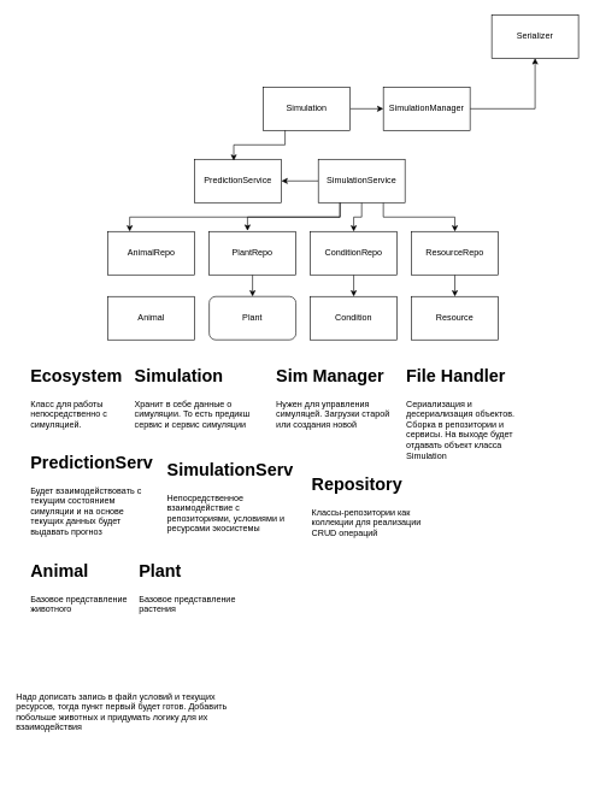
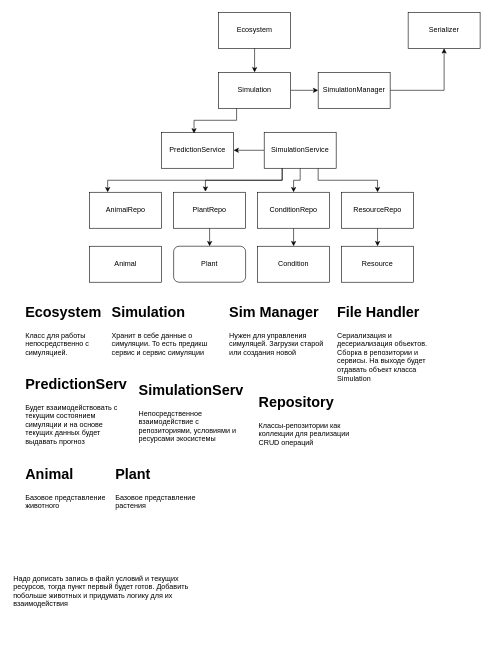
+ <mxCell id="2" value="Ecosystem" style="rounded=0;whiteSpace=wrap;html=1;" parent="1" vertex="1"><mxGeometry x="364" y="20" width="120" height="60" as="geometry" /></mxCell>
+ <mxCell id="23" value="" style="endArrow=classic;html=1;rounded=0;exitX=0.5;exitY=1;exitDx=0;exitDy=0;entryX=0.5;entryY=0;entryDx=0;entryDy=0;" parent="1" source="2" target="4" edge="1"><mxGeometry width="50" height="50" relative="1" as="geometry"><mxPoint x="400" y="350" as="sourcePoint" /><mxPoint x="450" y="300" as="targetPoint" /></mxGeometry></mxCell>
